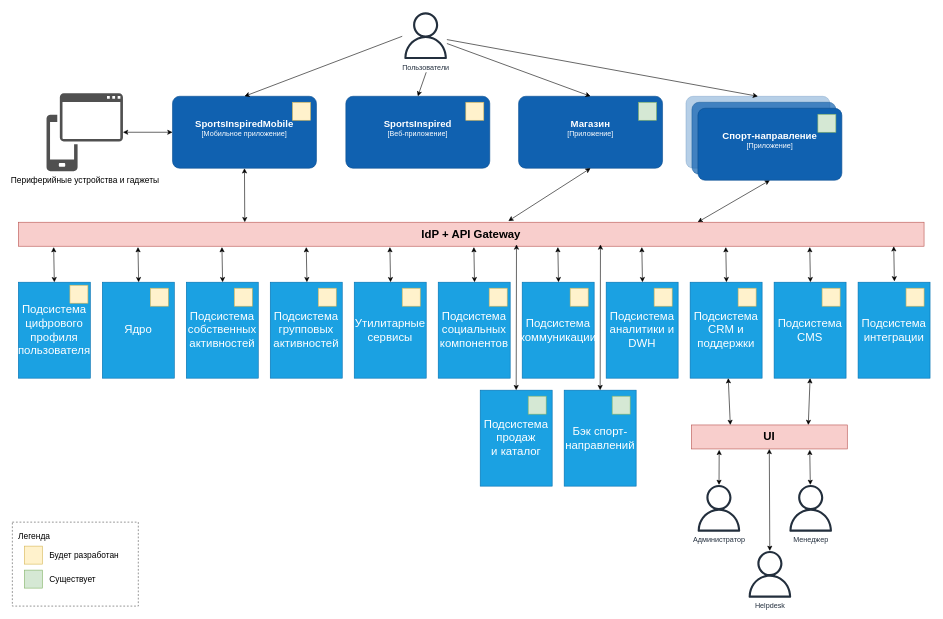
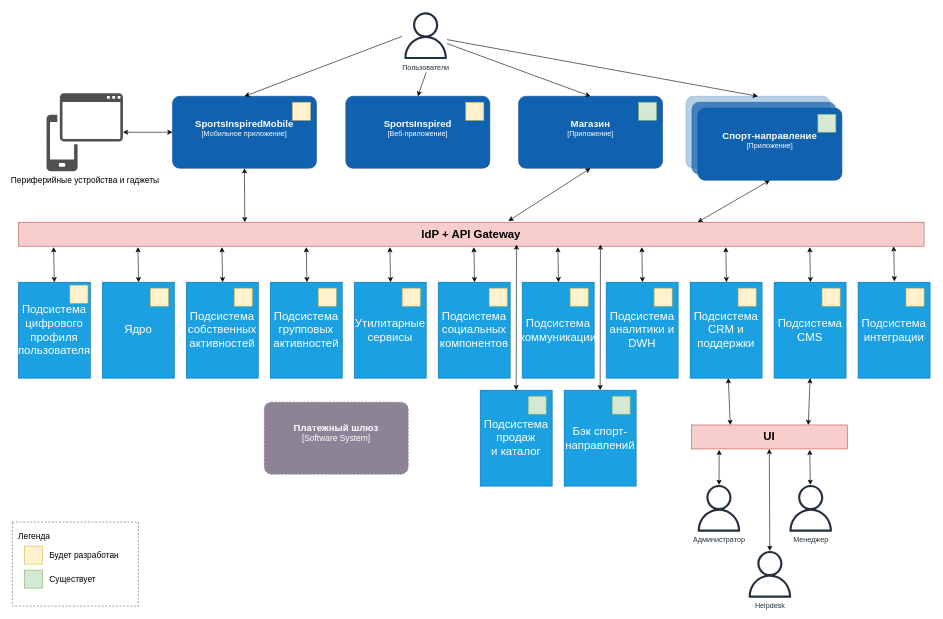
+ <mxCell id="25" value="&lt;font style=&quot;font-size: 16px&quot;&gt;&lt;b&gt;Платежный шлюз&lt;/b&gt;&lt;/font&gt;&lt;div&gt;[Software System]&lt;/div&gt;&lt;br&gt;&lt;div&gt;&lt;font style=&quot;font-size: 11px&quot;&gt;&lt;font color=&quot;#cccccc&quot;&gt;&lt;/font&gt;&lt;/div&gt;" style="rounded=1;whiteSpace=wrap;html=1;labelBackgroundColor=none;fillColor=#8C8496;fontColor=#ffffff;align=center;arcSize=10;strokeColor=#736782;metaEdit=1;resizable=0;points=[[0.25,0,0],[0.5,0,0],[0.75,0,0],[1,0.25,0],[1,0.5,0],[1,0.75,0],[0.75,1,0],[0.5,1,0],[0.25,1,0],[0,0.75,0],[0,0.5,0],[0,0.25,0]];dashed=1;fontSize=14;" parent="1" vertex="1"><mxGeometry x="440" y="670" width="240" height="120" as="geometry" /></mxCell>
